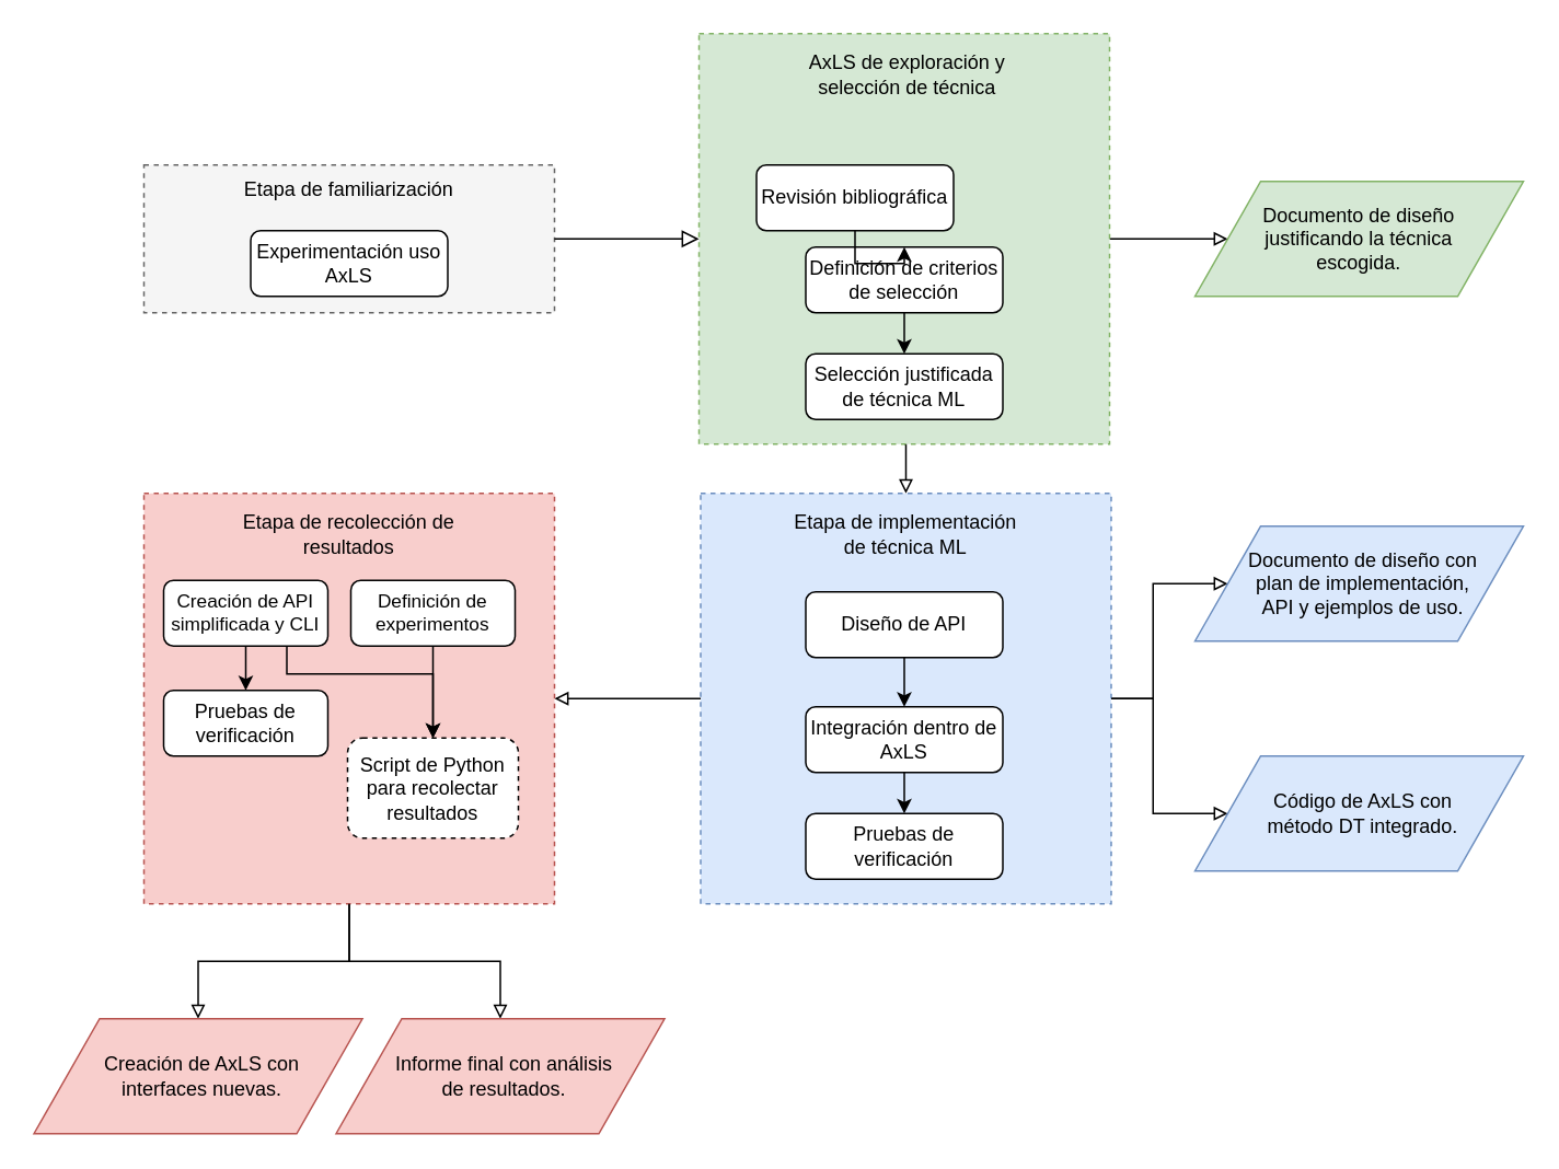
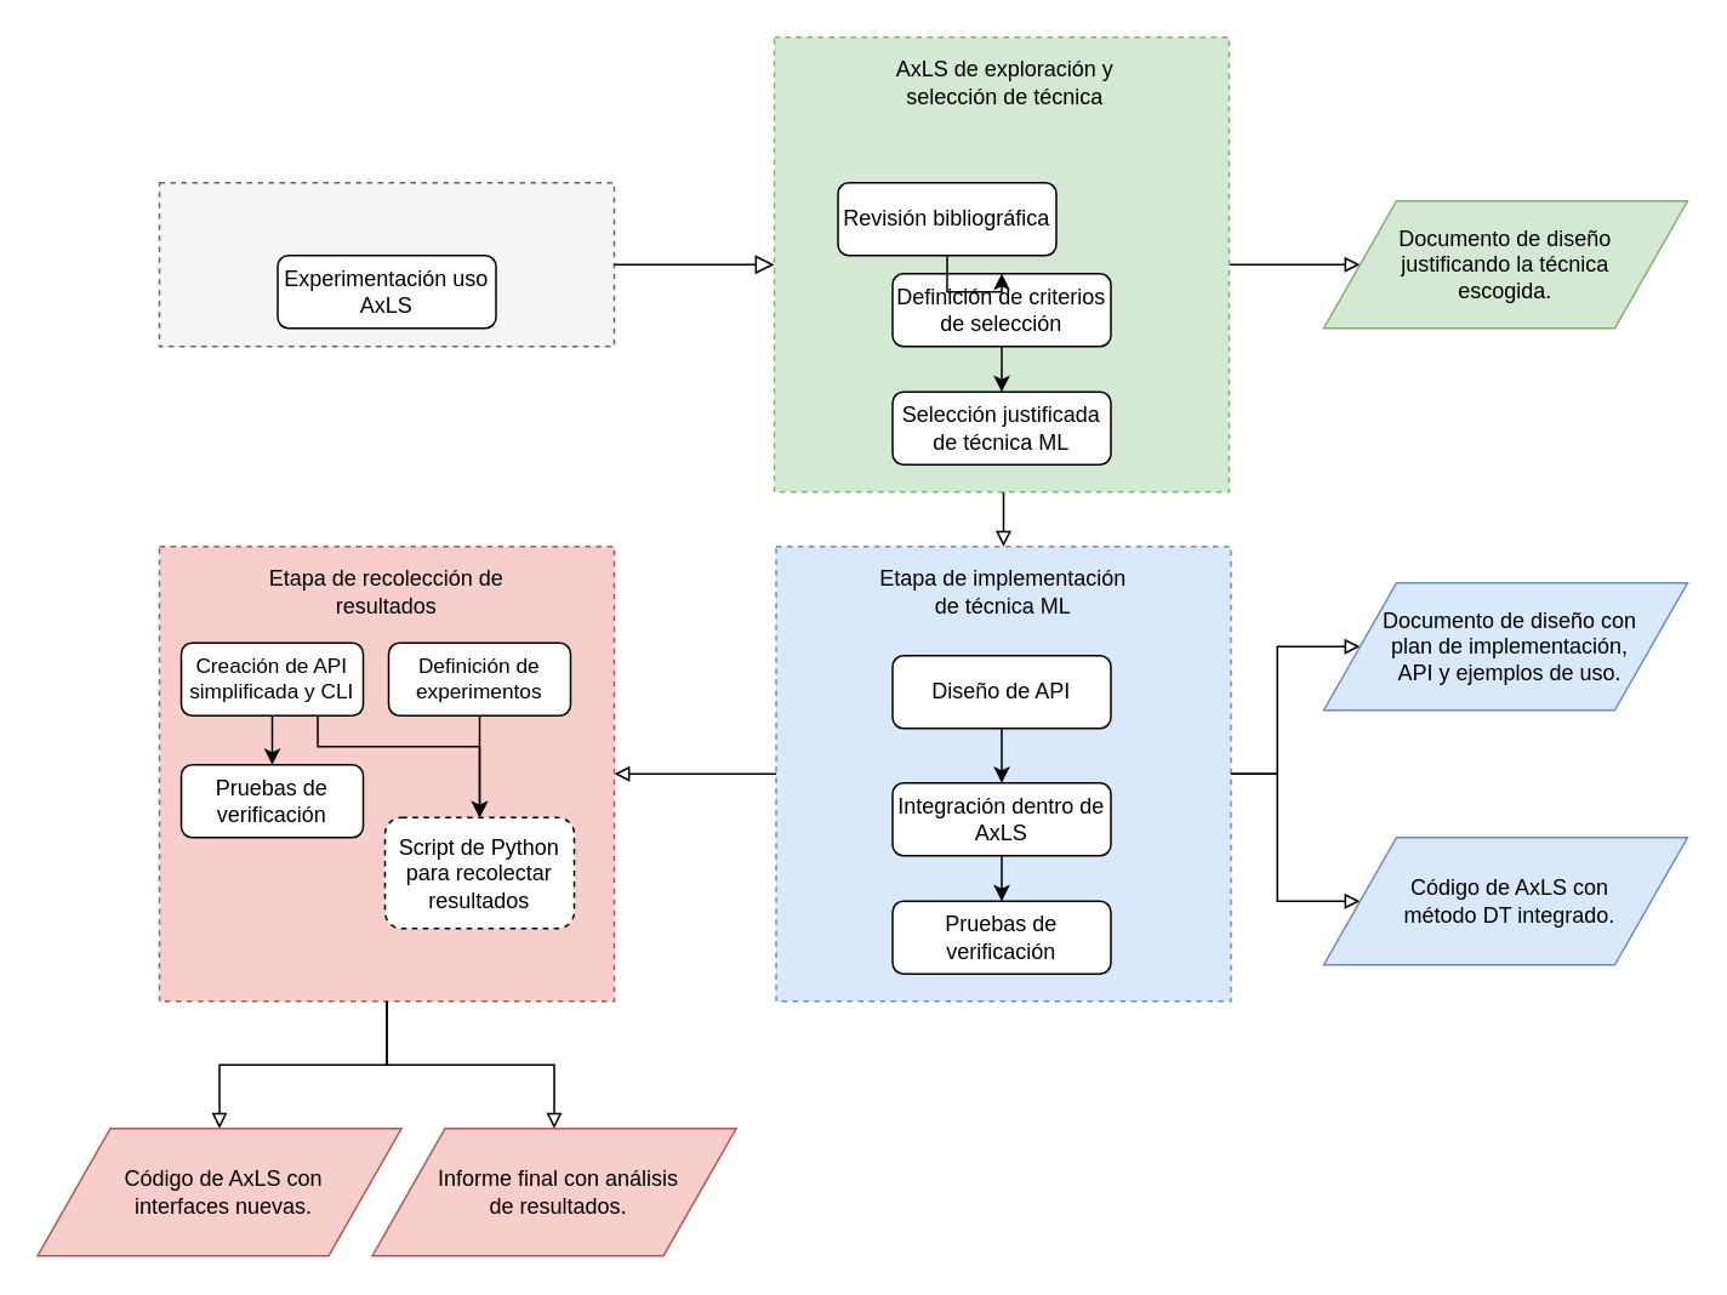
- <mxCell id="10" value="Etapa de familiarización" style="text;html=1;align=center;verticalAlign=middle;whiteSpace=wrap;rounded=0;" parent="1" vertex="1"><mxGeometry x="142" y="100" width="140" height="30" as="geometry" /></mxCell>
- <mxCell id="38" value="Creación de AxLS con interfaces nuevas." style="shape=parallelogram;perimeter=parallelogramPerimeter;whiteSpace=wrap;html=1;dashed=0;spacingLeft=30;spacingRight=25;fillColor=#f8cecc;strokeColor=#b85450;" parent="1" vertex="1"><mxGeometry x="20" y="620" width="200" height="70" as="geometry" /></mxCell>
+ <mxCell id="38" value="Código de AxLS con interfaces nuevas." style="shape=parallelogram;perimeter=parallelogramPerimeter;whiteSpace=wrap;html=1;dashed=0;spacingLeft=30;spacingRight=25;fillColor=#f8cecc;strokeColor=#b85450;" parent="1" vertex="1"><mxGeometry x="20" y="620" width="200" height="70" as="geometry" /></mxCell>
